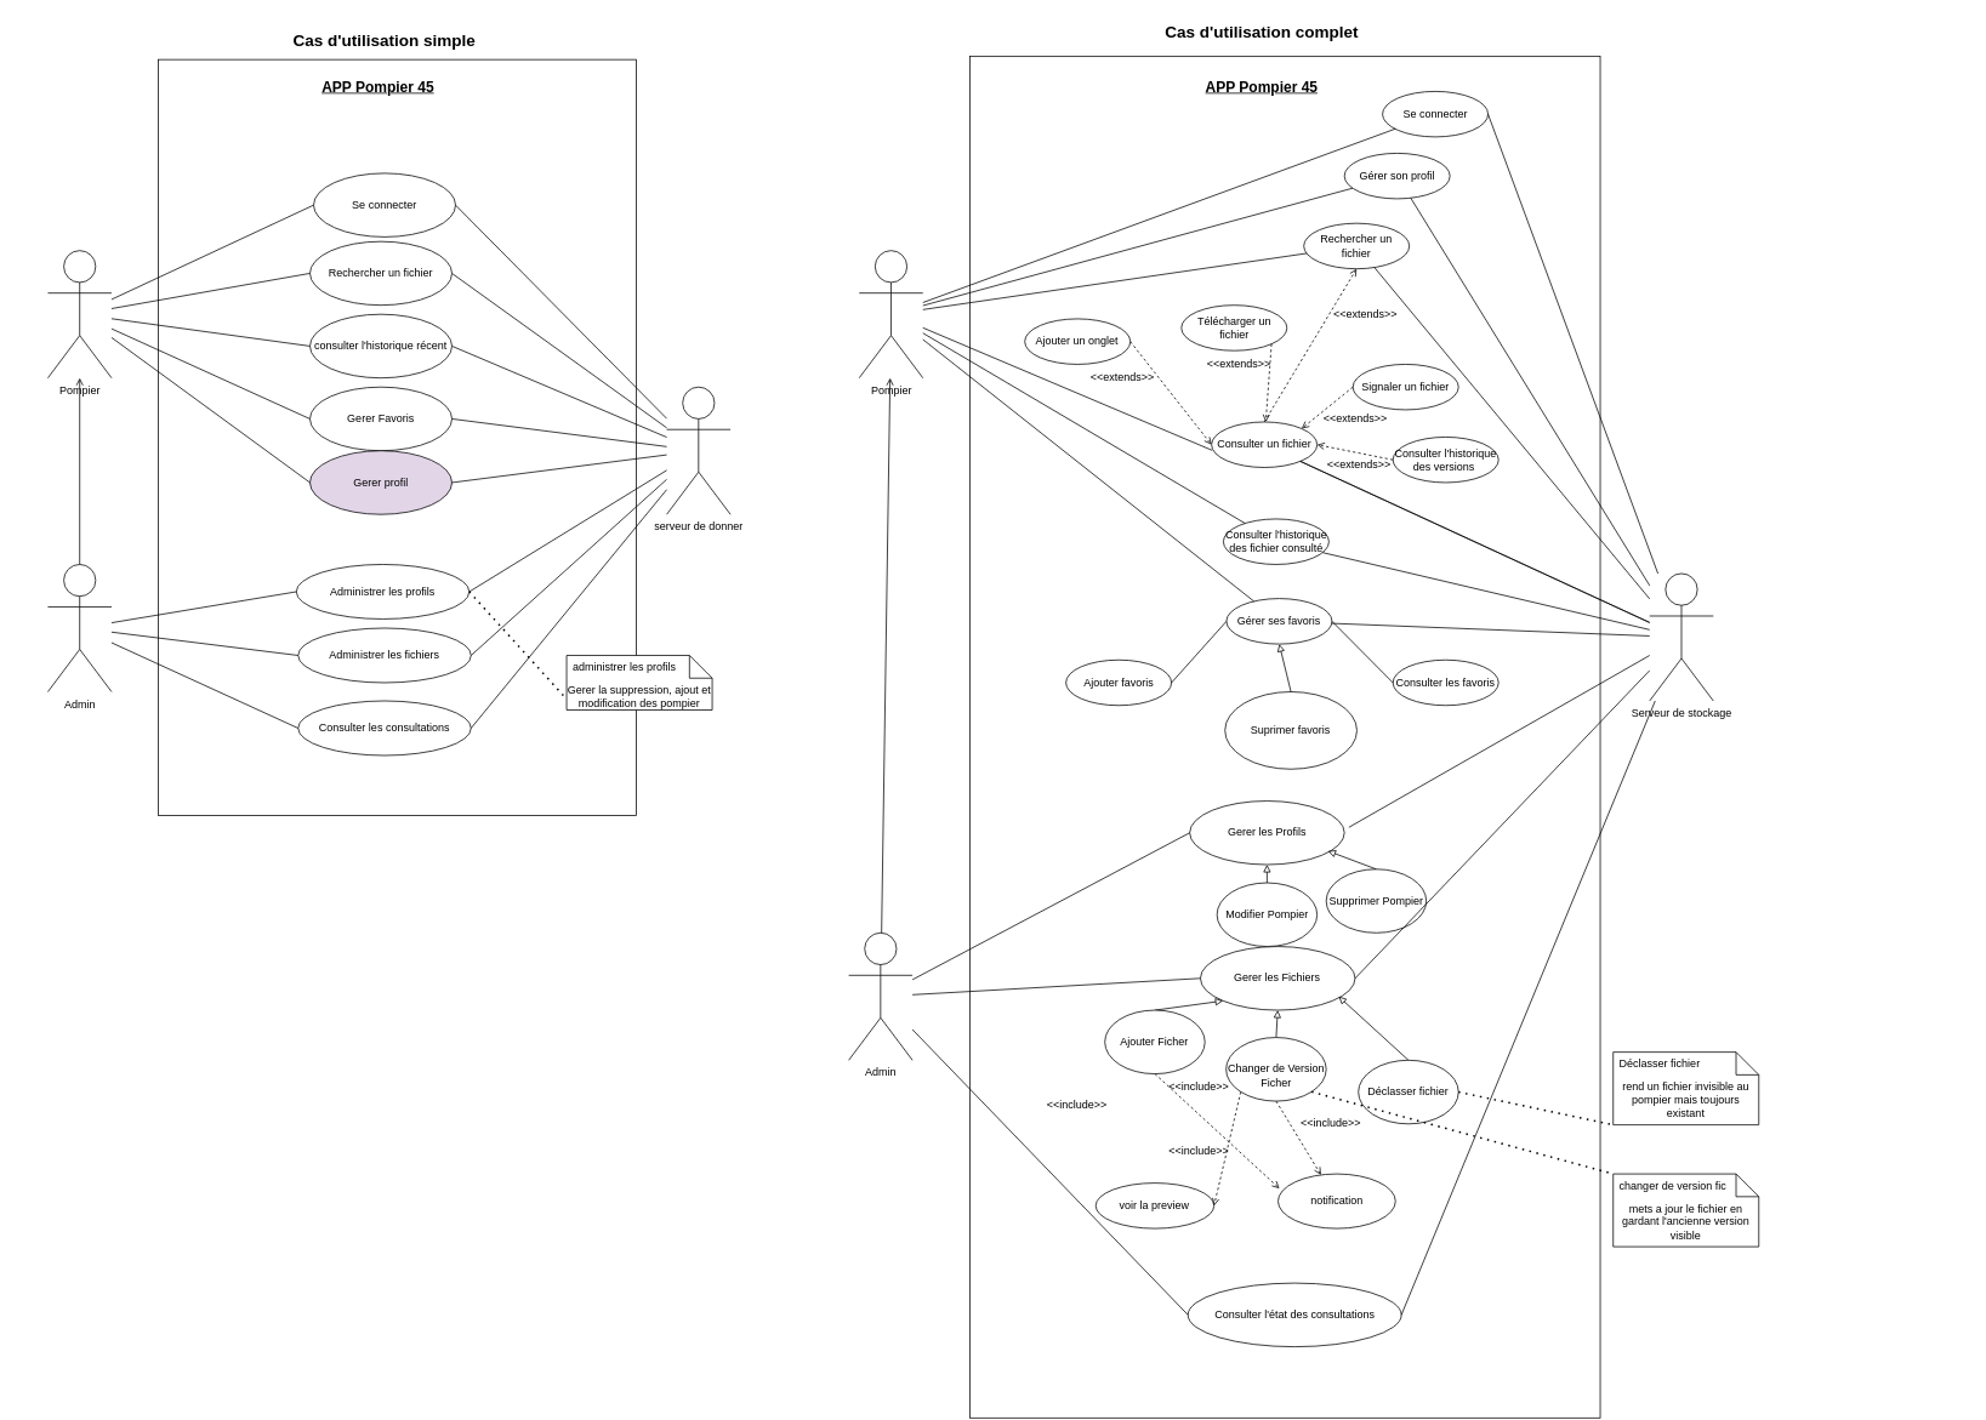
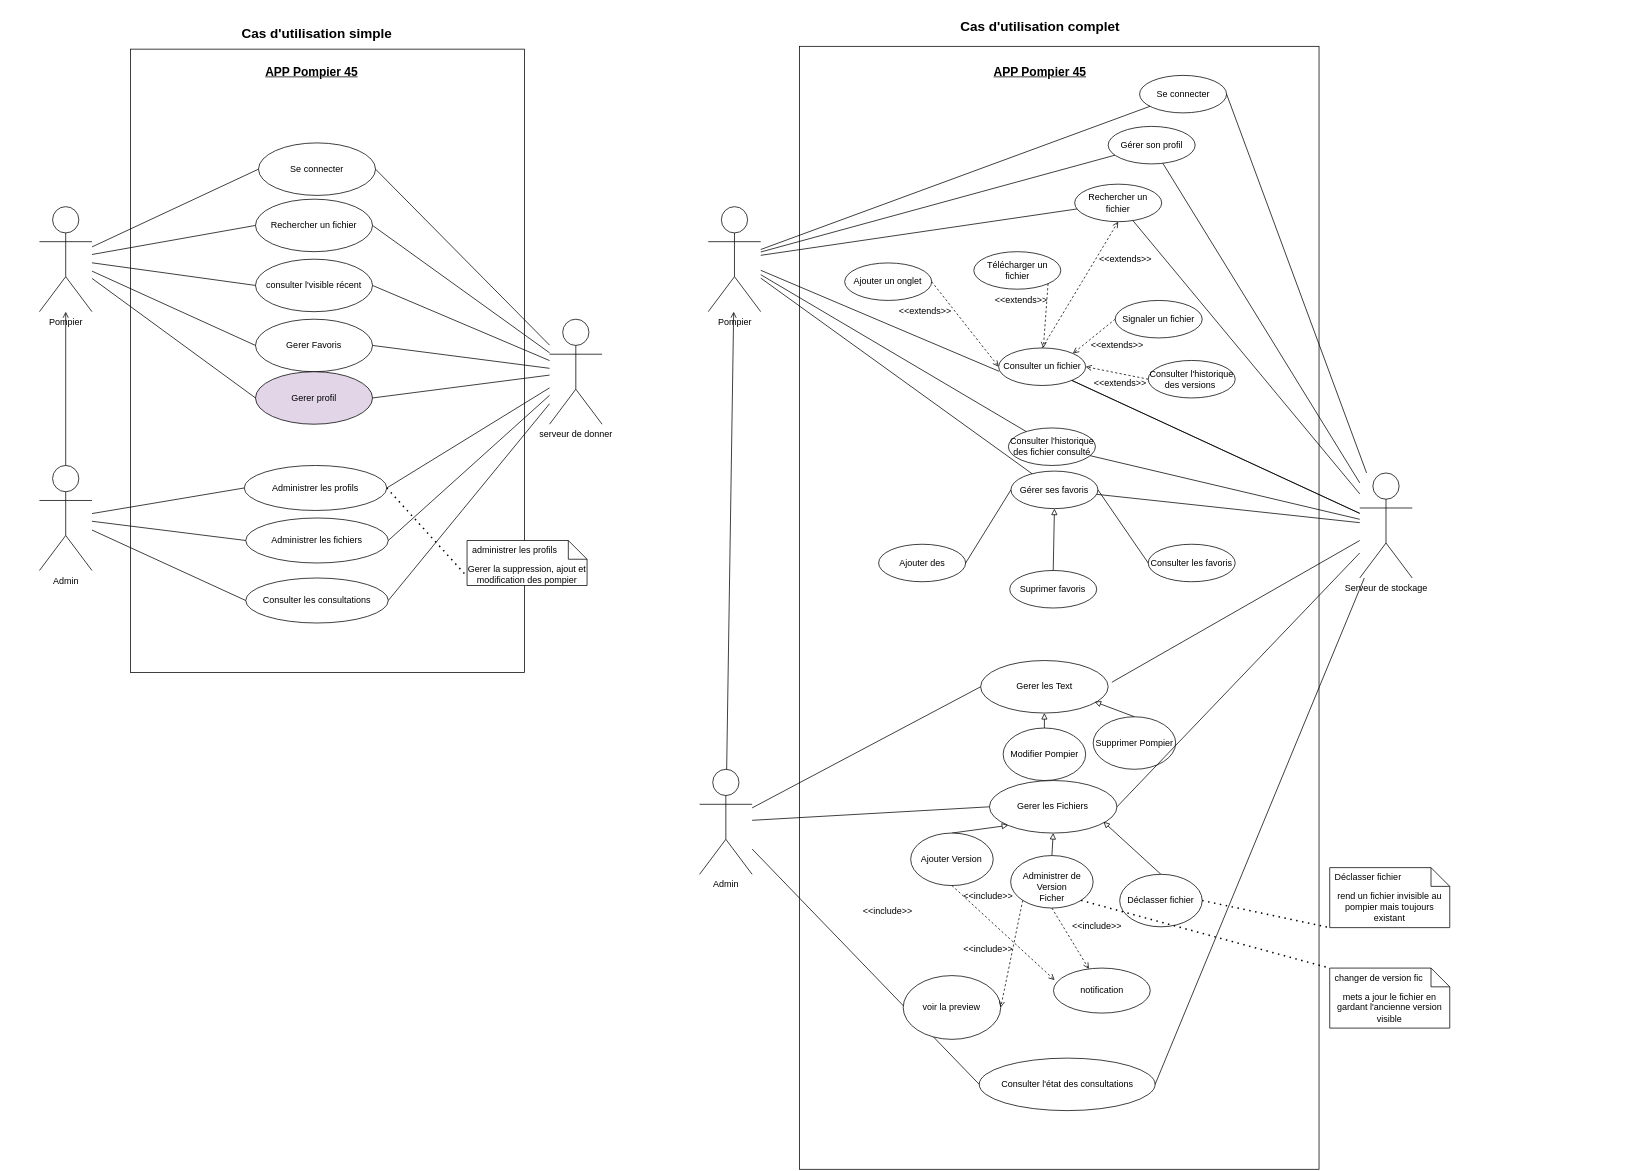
- <mxCell id="11" value="consulter l'historique récent" style="ellipse;whiteSpace=wrap;html=1;" parent="1" vertex="1"><mxGeometry x="340" y="345" width="156" height="70" as="geometry" /></mxCell>
+ <mxCell id="11" value="consulter l'visible récent" style="ellipse;whiteSpace=wrap;html=1;" parent="1" vertex="1"><mxGeometry x="340" y="345" width="156" height="70" as="geometry" /></mxCell>
- <mxCell id="77" value="Gérer ses favoris" style="ellipse;whiteSpace=wrap;html=1;" parent="1" vertex="1"><mxGeometry x="1347.02" y="657.5" width="116" height="50" as="geometry" /></mxCell>
+ <mxCell id="77" value="Gérer ses favoris" style="ellipse;whiteSpace=wrap;html=1;" parent="1" vertex="1"><mxGeometry x="1347.02" y="627.5" width="116" height="50" as="geometry" /></mxCell>
- <mxCell id="81" value="Ajouter favoris" style="ellipse;whiteSpace=wrap;html=1;" parent="1" vertex="1"><mxGeometry x="1170.64" y="725" width="116" height="50" as="geometry" /></mxCell>
+ <mxCell id="81" value="Ajouter des" style="ellipse;whiteSpace=wrap;html=1;" parent="1" vertex="1"><mxGeometry x="1170.64" y="725" width="116" height="50" as="geometry" /></mxCell>
- <mxCell id="83" value="Suprimer favoris" style="ellipse;whiteSpace=wrap;html=1;" parent="1" vertex="1"><mxGeometry x="1345.39" y="760" width="145" height="85" as="geometry" /></mxCell>
+ <mxCell id="83" value="Suprimer favoris" style="ellipse;whiteSpace=wrap;html=1;" parent="1" vertex="1"><mxGeometry x="1345.39" y="760" width="116" height="50" as="geometry" /></mxCell>
- <mxCell id="47" value="Gerer les Profils" style="ellipse;whiteSpace=wrap;html=1;" parent="1" vertex="1"><mxGeometry x="1306.64" y="880" width="170" height="70" as="geometry" /></mxCell>
+ <mxCell id="47" value="Gerer les Text" style="ellipse;whiteSpace=wrap;html=1;" parent="1" vertex="1"><mxGeometry x="1306.64" y="880" width="170" height="70" as="geometry" /></mxCell>
- <mxCell id="69" value="Ajouter Ficher" style="ellipse;whiteSpace=wrap;html=1;" parent="1" vertex="1"><mxGeometry x="1213.39" y="1110" width="110" height="70" as="geometry" /></mxCell>
+ <mxCell id="69" value="Ajouter Version" style="ellipse;whiteSpace=wrap;html=1;" parent="1" vertex="1"><mxGeometry x="1213.39" y="1110" width="110" height="70" as="geometry" /></mxCell>
- <mxCell id="64" value="&lt;div&gt;&lt;br&gt;&lt;/div&gt;&lt;div&gt;Changer de Version &lt;br&gt;&lt;/div&gt;&lt;div&gt;Ficher&lt;br&gt;&lt;/div&gt;" style="ellipse;whiteSpace=wrap;html=1;" parent="1" vertex="1"><mxGeometry x="1346.64" y="1140" width="110" height="70" as="geometry" /></mxCell>
+ <mxCell id="64" value="&lt;div&gt;&lt;br&gt;&lt;/div&gt;&lt;div&gt;Administrer de Version &lt;br&gt;&lt;/div&gt;&lt;div&gt;Ficher&lt;br&gt;&lt;/div&gt;" style="ellipse;whiteSpace=wrap;html=1;" parent="1" vertex="1"><mxGeometry x="1346.64" y="1140" width="110" height="70" as="geometry" /></mxCell>
- <mxCell id="82" value="voir la preview" style="ellipse;whiteSpace=wrap;html=1;" parent="1" vertex="1"><mxGeometry x="1203.39" y="1300" width="130" height="50" as="geometry" /></mxCell>
+ <mxCell id="82" value="voir la preview" style="ellipse;whiteSpace=wrap;html=1;" parent="1" vertex="1"><mxGeometry x="1203.39" y="1300" width="130" height="85" as="geometry" /></mxCell>
